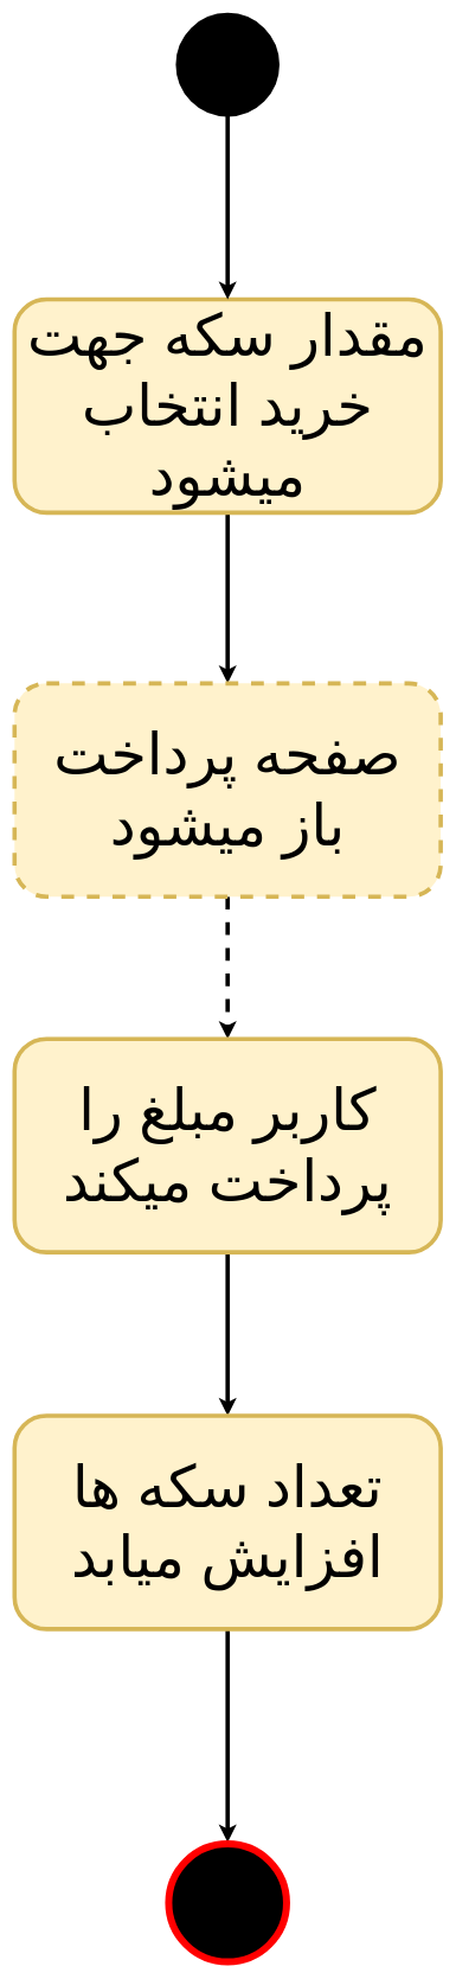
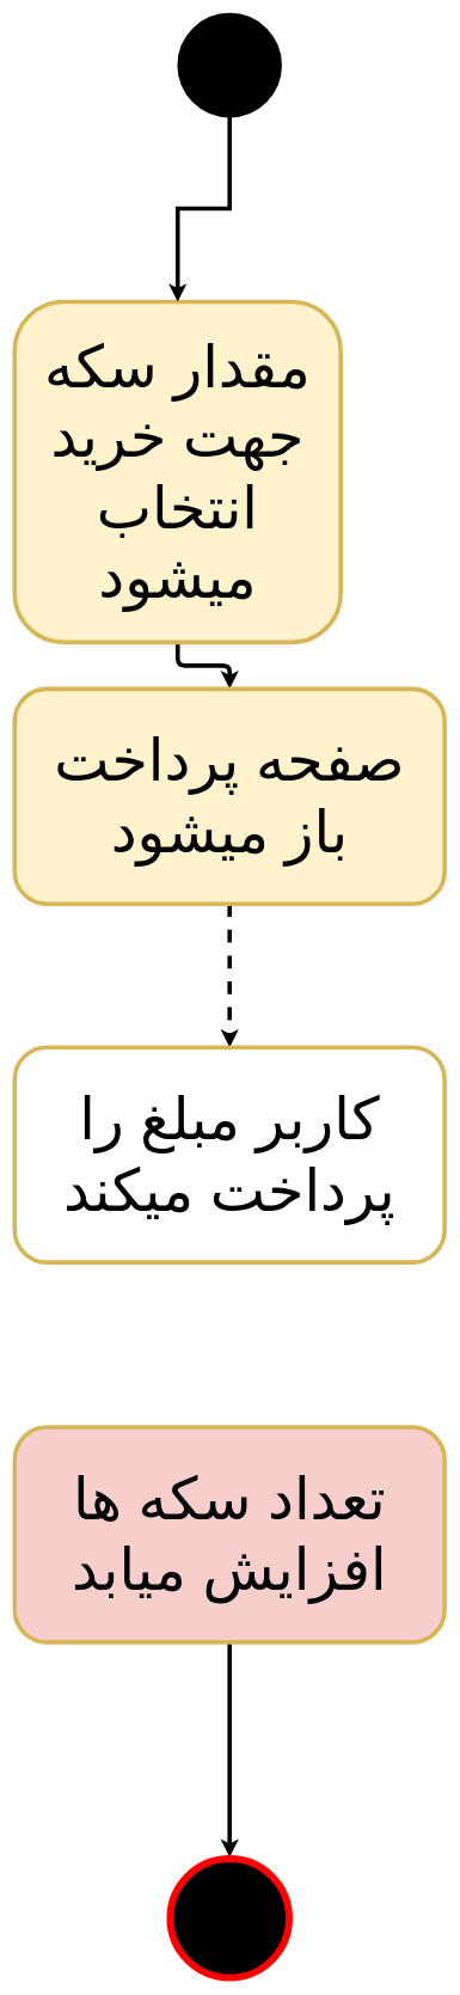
- <mxCell id="4" value="&lt;font style=&quot;font-size: 82px&quot;&gt;مقدار سکه جهت خرید انتخاب میشود&lt;/font&gt;" style="rounded=1;whiteSpace=wrap;html=1;fontSize=82;strokeWidth=6;fillColor=#fff2cc;strokeColor=#d6b656;align=center;" vertex="1" parent="1"><mxGeometry x="20" y="420" width="600" height="300" as="geometry" /></mxCell>
+ <mxCell id="4" value="&lt;font style=&quot;font-size: 82px&quot;&gt;مقدار سکه جهت خرید انتخاب میشود&lt;/font&gt;" style="rounded=1;whiteSpace=wrap;html=1;fontSize=82;strokeWidth=6;fillColor=#fff2cc;strokeColor=#d6b656;align=center;" vertex="1" parent="1"><mxGeometry x="20" y="420" width="455" height="475" as="geometry" /></mxCell>
- <mxCell id="7" value="&lt;font style=&quot;font-size: 82px&quot;&gt;صفحه پرداخت باز میشود&lt;/font&gt;" style="rounded=1;whiteSpace=wrap;html=1;fontSize=82;strokeWidth=6;fillColor=#fff2cc;strokeColor=#d6b656;align=center;dashed=1;" vertex="1" parent="1"><mxGeometry x="20" y="960" width="600" height="300" as="geometry" /></mxCell>
+ <mxCell id="7" value="&lt;font style=&quot;font-size: 82px&quot;&gt;صفحه پرداخت باز میشود&lt;/font&gt;" style="rounded=1;whiteSpace=wrap;html=1;fontSize=82;strokeWidth=6;fillColor=#fff2cc;strokeColor=#d6b656;align=center;" vertex="1" parent="1"><mxGeometry x="20" y="960" width="600" height="300" as="geometry" /></mxCell>
- <mxCell id="9" value="&lt;font style=&quot;font-size: 82px&quot;&gt;کاربر مبلغ را پرداخت میکند&lt;/font&gt;" style="rounded=1;whiteSpace=wrap;html=1;fontSize=82;strokeWidth=6;fillColor=#fff2cc;strokeColor=#d6b656;align=center;" vertex="1" parent="1"><mxGeometry x="20" y="1460" width="600" height="300" as="geometry" /></mxCell>
+ <mxCell id="9" value="&lt;font style=&quot;font-size: 82px&quot;&gt;کاربر مبلغ را پرداخت میکند&lt;/font&gt;" style="rounded=1;whiteSpace=wrap;html=1;fontSize=82;strokeWidth=6;fillColor=#ffffff;strokeColor=#d6b656;align=center;" vertex="1" parent="1"><mxGeometry x="20" y="1460" width="600" height="300" as="geometry" /></mxCell>
- <mxCell id="8" style="edgeStyle=orthogonalEdgeStyle;curved=0;rounded=1;sketch=0;orthogonalLoop=1;jettySize=auto;html=1;entryX=0.5;entryY=0;entryDx=0;entryDy=0;fontSize=80;fontColor=#FFFFFF;strokeWidth=6;align=center;" edge="1" parent="1" source="9" target="11"><mxGeometry relative="1" as="geometry" /></mxCell>
- <mxCell id="11" value="&lt;font style=&quot;font-size: 82px&quot;&gt;تعداد سکه ها افزایش میابد&lt;/font&gt;" style="rounded=1;whiteSpace=wrap;html=1;fontSize=82;strokeWidth=6;fillColor=#fff2cc;strokeColor=#d6b656;align=center;" vertex="1" parent="1"><mxGeometry x="20" y="1990" width="600" height="300" as="geometry" /></mxCell>
+ <mxCell id="11" value="&lt;font style=&quot;font-size: 82px&quot;&gt;تعداد سکه ها افزایش میابد&lt;/font&gt;" style="rounded=1;whiteSpace=wrap;html=1;fontSize=82;strokeWidth=6;fillColor=#f8cecc;strokeColor=#d6b656;align=center;" vertex="1" parent="1"><mxGeometry x="20" y="1990" width="600" height="300" as="geometry" /></mxCell>
